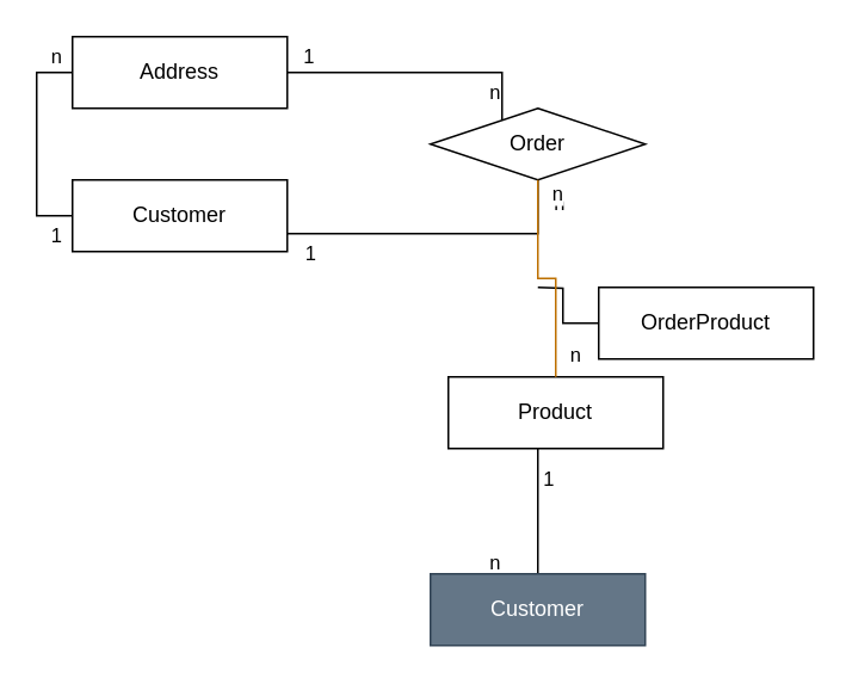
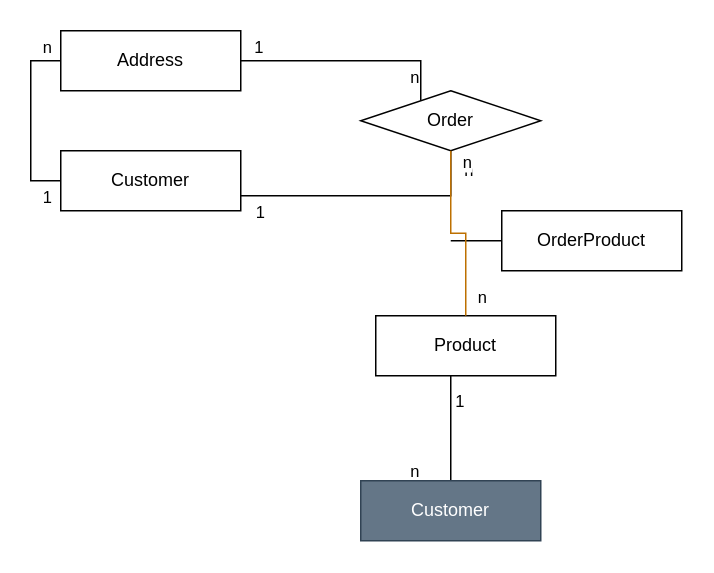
- <mxCell id="20" value="OrderProduct" style="rounded=0;whiteSpace=wrap;html=1;" parent="1" vertex="1"><mxGeometry x="334" y="160" width="120" height="40" as="geometry" /></mxCell>
+ <mxCell id="20" value="OrderProduct" style="rounded=0;whiteSpace=wrap;html=1;" parent="1" vertex="1"><mxGeometry x="334" y="140" width="120" height="40" as="geometry" /></mxCell>
